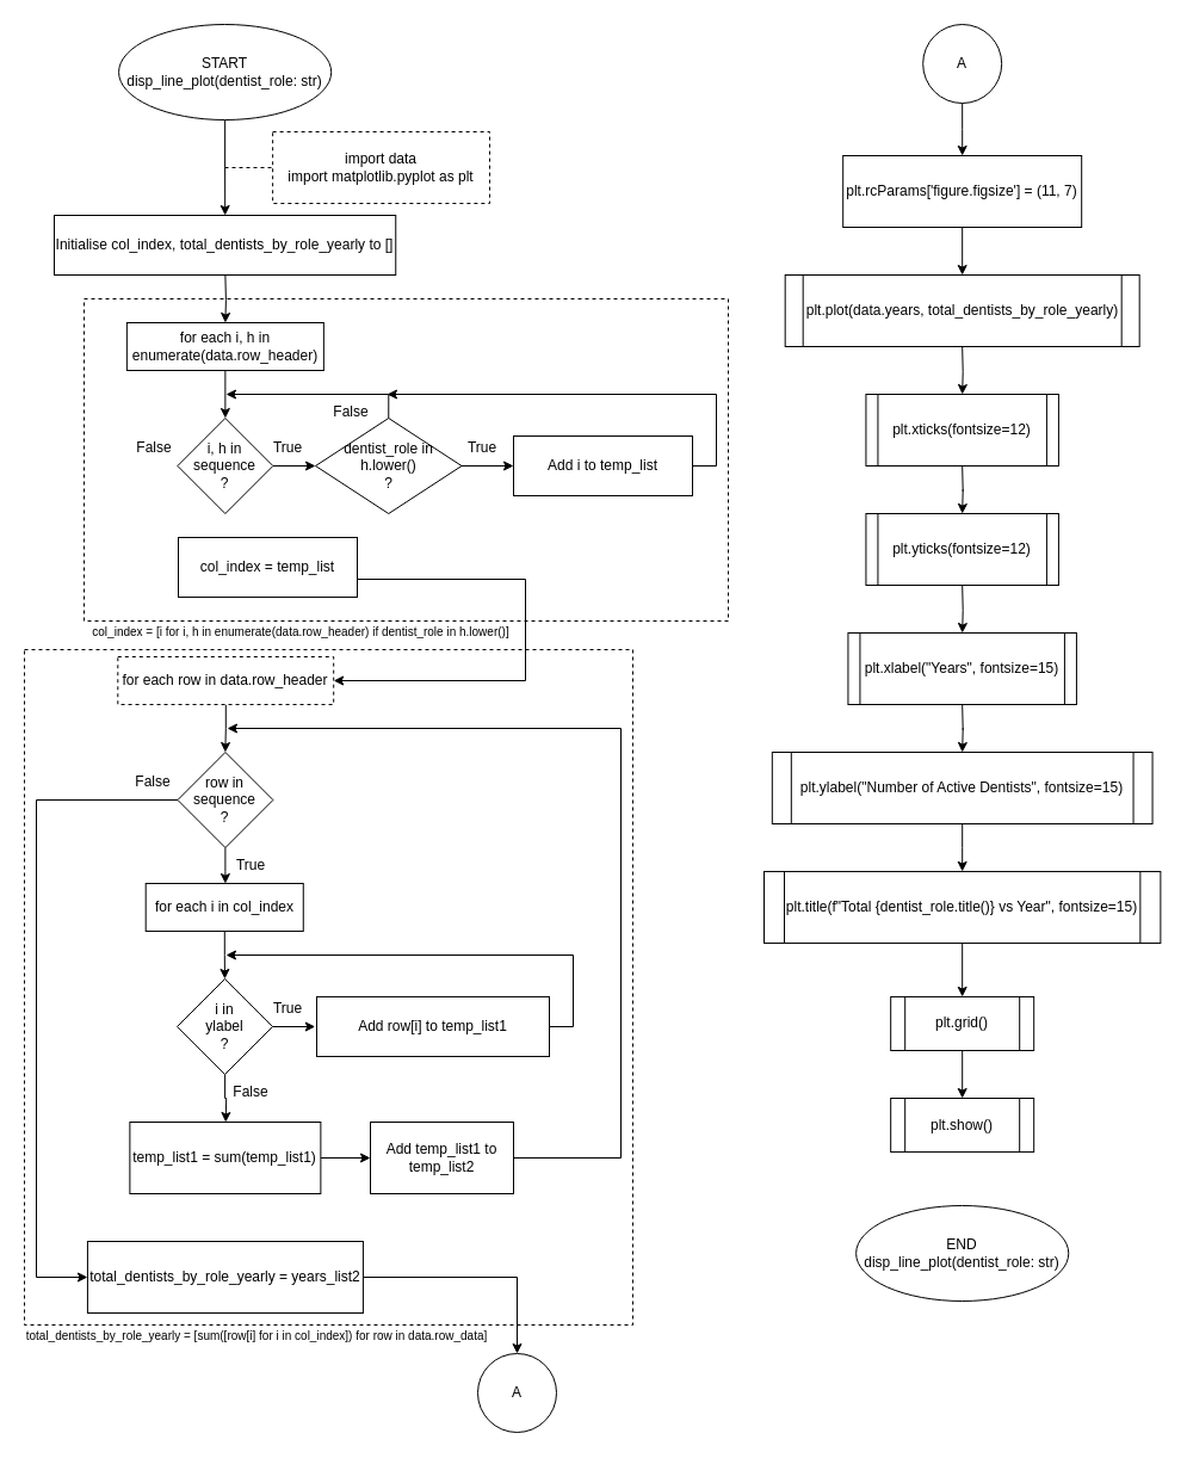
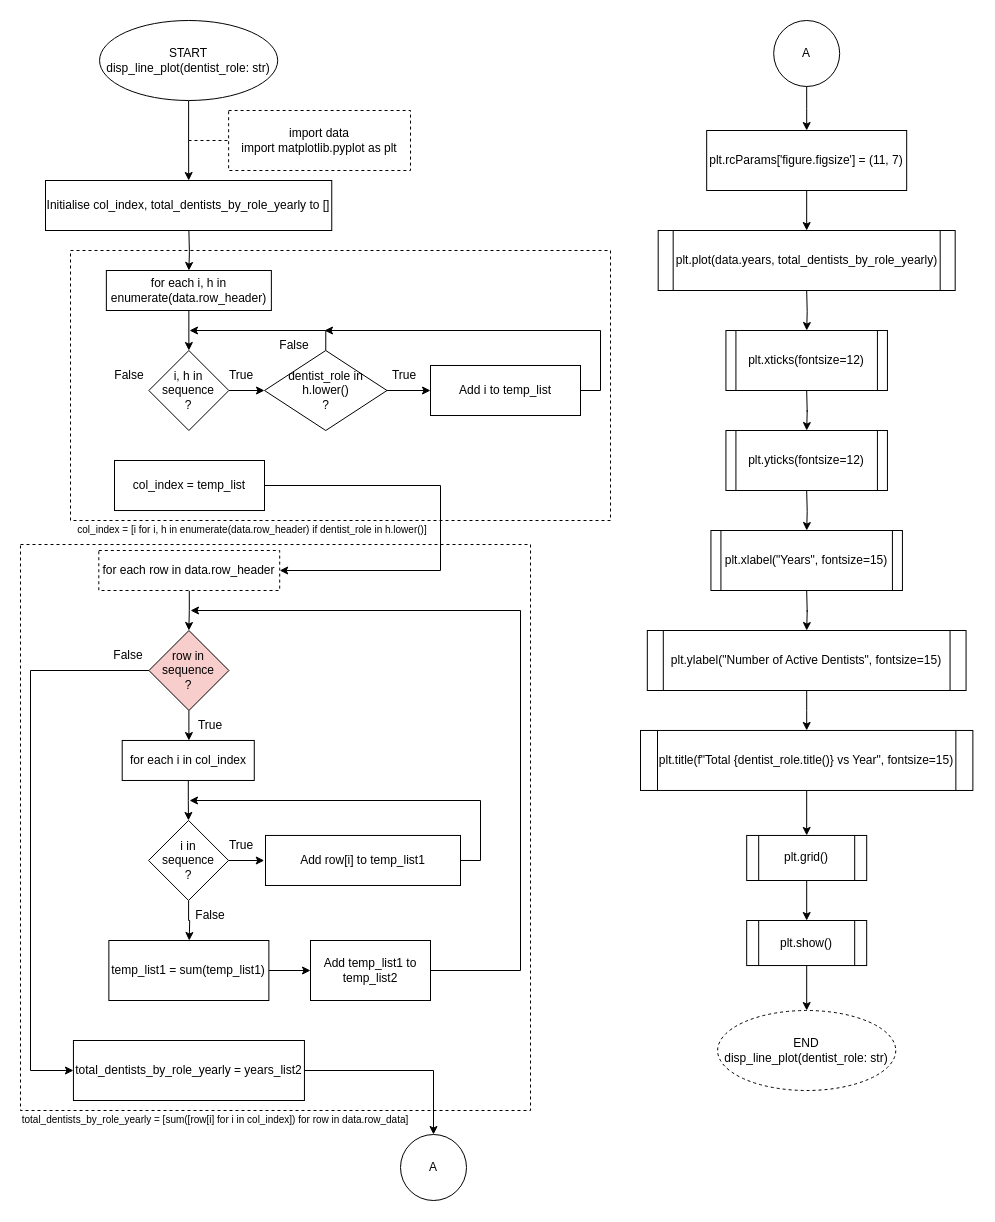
- <mxCell id="24" value="col_index = temp_list" style="rounded=0;whiteSpace=wrap;html=1;" parent="1" vertex="1"><mxGeometry x="149" y="450" width="150" height="50.02" as="geometry" /></mxCell>
+ <mxCell id="24" value="col_index = temp_list" style="rounded=0;whiteSpace=wrap;html=1;" parent="1" vertex="1"><mxGeometry x="114" y="460" width="150" height="50.02" as="geometry" /></mxCell>
- <mxCell id="30" value="row in&lt;br&gt;sequence&lt;br&gt;?" style="rhombus;whiteSpace=wrap;html=1;" parent="1" vertex="1"><mxGeometry x="148.44" y="630" width="80" height="80" as="geometry" /></mxCell>
+ <mxCell id="30" value="row in&lt;br&gt;sequence&lt;br&gt;?" style="rhombus;whiteSpace=wrap;html=1;fillColor=#f8cecc;" parent="1" vertex="1"><mxGeometry x="148.44" y="630" width="80" height="80" as="geometry" /></mxCell>
- <mxCell id="37" value="i in&lt;br&gt;ylabel&lt;br&gt;?" style="rhombus;whiteSpace=wrap;html=1;" parent="1" vertex="1"><mxGeometry x="148.05" y="819.97" width="80" height="80" as="geometry" /></mxCell>
+ <mxCell id="37" value="i in&lt;br&gt;sequence&lt;br&gt;?" style="rhombus;whiteSpace=wrap;html=1;" parent="1" vertex="1"><mxGeometry x="148.05" y="819.97" width="80" height="80" as="geometry" /></mxCell>
+ <mxCell id="68" value="" style="edgeStyle=orthogonalEdgeStyle;rounded=0;orthogonalLoop=1;jettySize=auto;html=1;" parent="1" source="69" target="70" edge="1"><mxGeometry relative="1" as="geometry" /></mxCell>
- <mxCell id="70" value="END&lt;br&gt;disp_line_plot(dentist_role: str)" style="ellipse;whiteSpace=wrap;html=1;rounded=0;" parent="1" vertex="1"><mxGeometry x="717.13" y="1010" width="178.12" height="80" as="geometry" /></mxCell>
+ <mxCell id="70" value="END&lt;br&gt;disp_line_plot(dentist_role: str)" style="ellipse;whiteSpace=wrap;html=1;rounded=0;dashed=1;" parent="1" vertex="1"><mxGeometry x="717.13" y="1010" width="178.12" height="80" as="geometry" /></mxCell>
